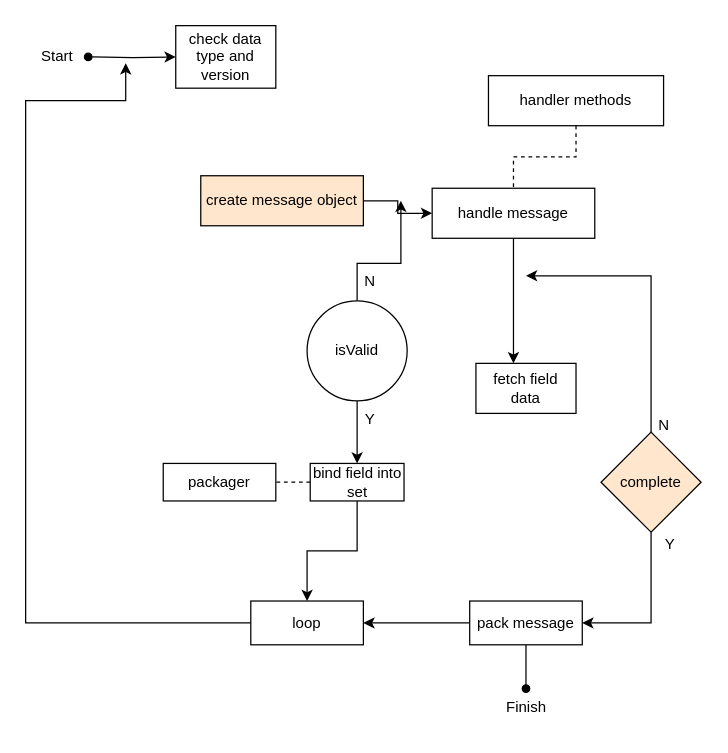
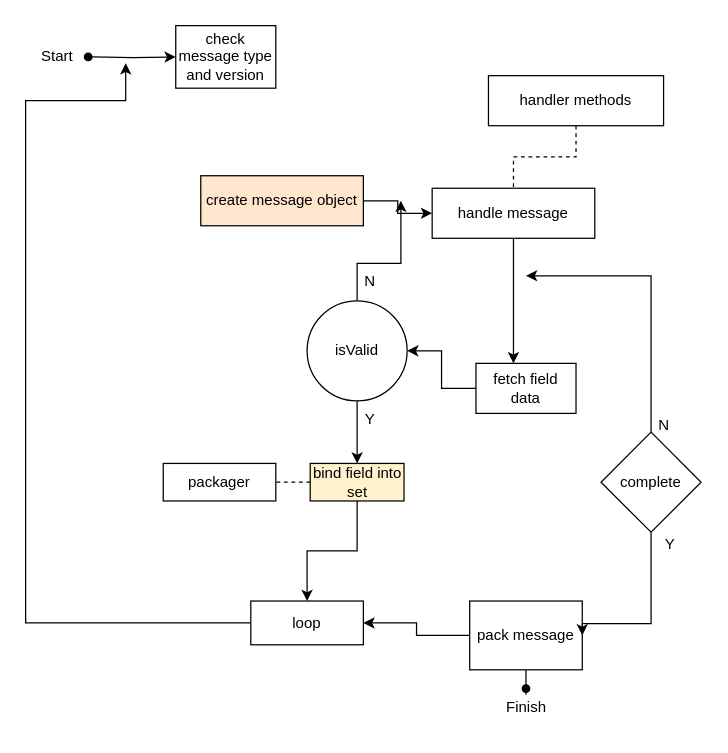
- <mxCell id="20" value="check data type and version" style="rounded=0;whiteSpace=wrap;html=1;" vertex="1" parent="1"><mxGeometry x="140" y="20" width="80" height="50" as="geometry" /></mxCell>
+ <mxCell id="20" value="check message type and version" style="rounded=0;whiteSpace=wrap;html=1;" vertex="1" parent="1"><mxGeometry x="140" y="20" width="80" height="50" as="geometry" /></mxCell>
+ <mxCell id="4" value="" style="edgeStyle=orthogonalEdgeStyle;rounded=0;orthogonalLoop=1;jettySize=auto;html=1;endArrow=classic;endFill=1;" edge="1" parent="1" source="5" target="10"><mxGeometry relative="1" as="geometry" /></mxCell>
- <mxCell id="14" value="bind field into set " style="whiteSpace=wrap;html=1;rounded=0;" vertex="1" parent="1"><mxGeometry x="247.5" y="370" width="75" height="30" as="geometry" /></mxCell>
+ <mxCell id="14" value="bind field into set " style="whiteSpace=wrap;html=1;rounded=0;fillColor=#fff2cc;" vertex="1" parent="1"><mxGeometry x="247.5" y="370" width="75" height="30" as="geometry" /></mxCell>
- <mxCell id="31" value="complete" style="rhombus;whiteSpace=wrap;html=1;rounded=0;fillColor=#ffe6cc;" vertex="1" parent="1"><mxGeometry x="480" y="345" width="80" height="80" as="geometry" /></mxCell>
+ <mxCell id="31" value="complete" style="rhombus;whiteSpace=wrap;html=1;rounded=0;" vertex="1" parent="1"><mxGeometry x="480" y="345" width="80" height="80" as="geometry" /></mxCell>
- <mxCell id="18" value="pack message" style="whiteSpace=wrap;html=1;rounded=0;" vertex="1" parent="1"><mxGeometry x="375" y="480" width="90" height="35" as="geometry" /></mxCell>
+ <mxCell id="18" value="pack message" style="whiteSpace=wrap;html=1;rounded=0;" vertex="1" parent="1"><mxGeometry x="375" y="480" width="90" height="55" as="geometry" /></mxCell>
